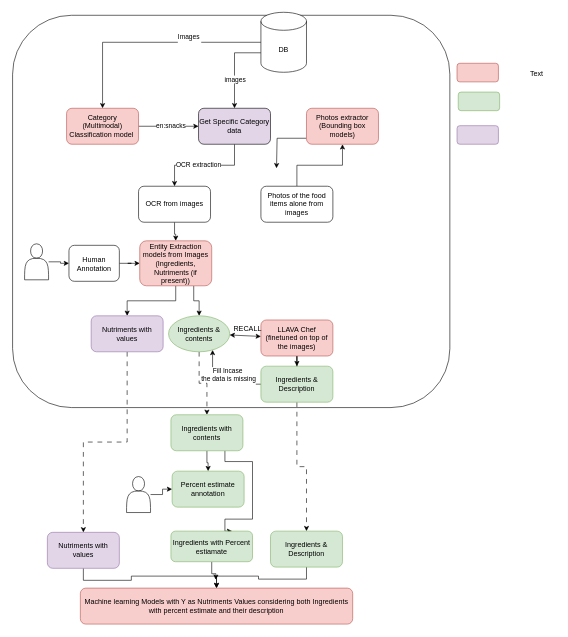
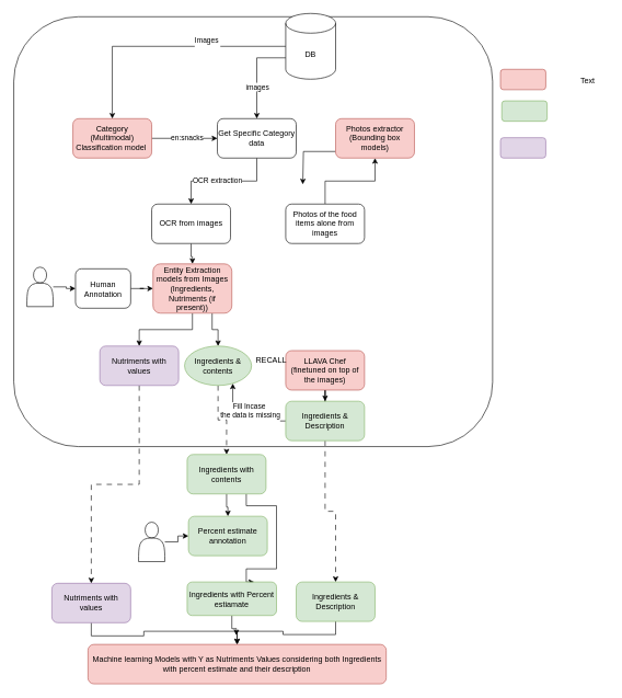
- <mxCell id="13" value="Get Specific Category data" style="rounded=1;whiteSpace=wrap;html=1;fillColor=#e1d5e7;" parent="1" vertex="1"><mxGeometry x="330" y="180" width="120" height="60" as="geometry" /></mxCell>
+ <mxCell id="13" value="Get Specific Category data" style="rounded=1;whiteSpace=wrap;html=1;" parent="1" vertex="1"><mxGeometry x="330" y="180" width="120" height="60" as="geometry" /></mxCell>
- <mxCell id="33" value="" style="endArrow=classic;startArrow=classic;html=1;rounded=0;" parent="1" source="32" target="24" edge="1"><mxGeometry width="50" height="50" relative="1" as="geometry"><mxPoint x="532" y="482" as="sourcePoint" /><mxPoint x="582" y="432" as="targetPoint" /></mxGeometry></mxCell>
